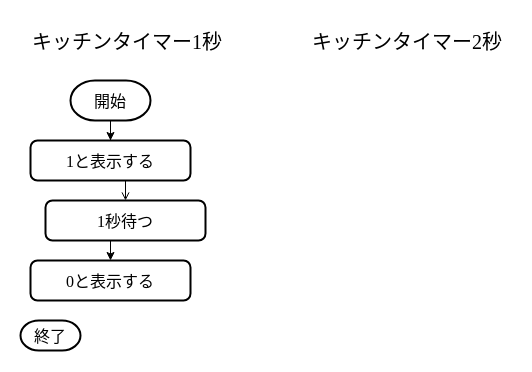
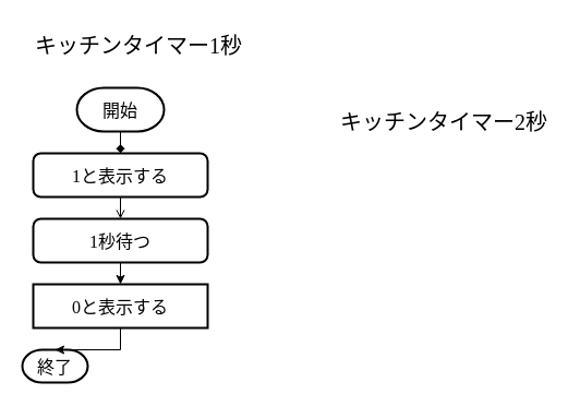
- <mxCell id="11" value="キッチンタイマー2秒" style="text;strokeColor=none;fillColor=none;align=left;verticalAlign=middle;rounded=0;fontFamily=BIZ UDPGothic;fontSize=20;" parent="1" vertex="1"><mxGeometry x="310" y="20" width="200" height="40" as="geometry" /></mxCell>
+ <mxCell id="11" value="キッチンタイマー2秒" style="text;strokeColor=none;fillColor=none;align=left;verticalAlign=middle;rounded=0;fontFamily=BIZ UDPGothic;fontSize=20;" parent="1" vertex="1"><mxGeometry x="310" y="90" width="200" height="40" as="geometry" /></mxCell>
- <mxCell id="2" value="" style="edgeStyle=orthogonalEdgeStyle;rounded=0;orthogonalLoop=1;jettySize=auto;exitX=0.5;exitY=1;exitDx=0;exitDy=0;exitPerimeter=0;fontFamily=BIZ UDPGothic;fontSize=16;" parent="1" source="3" target="6" edge="1"><mxGeometry relative="1" as="geometry" /></mxCell>
+ <mxCell id="2" value="" style="edgeStyle=orthogonalEdgeStyle;rounded=0;orthogonalLoop=1;jettySize=auto;exitX=0.5;exitY=1;exitDx=0;exitDy=0;exitPerimeter=0;fontFamily=BIZ UDPGothic;fontSize=16;endArrow=diamond;" parent="1" source="3" target="6" edge="1"><mxGeometry relative="1" as="geometry" /></mxCell>
- <mxCell id="8" value="1秒待つ" style="rounded=1;absoluteArcSize=1;arcSize=14;strokeWidth=2;fontFamily=BIZ UDPGothic;fontSize=16;" parent="1" vertex="1"><mxGeometry x="45" y="200" width="160" height="40" as="geometry" /></mxCell>
+ <mxCell id="8" value="1秒待つ" style="rounded=1;absoluteArcSize=1;arcSize=14;strokeWidth=2;fontFamily=BIZ UDPGothic;fontSize=16;" parent="1" vertex="1"><mxGeometry x="30" y="200" width="160" height="40" as="geometry" /></mxCell>
- <mxCell id="10" value="0と表示する" style="rounded=1;absoluteArcSize=1;arcSize=14;strokeWidth=2;fontFamily=BIZ UDPGothic;fontSize=16;" parent="1" vertex="1"><mxGeometry x="30" y="260" width="160" height="40" as="geometry" /></mxCell>
+ <mxCell id="10" value="0と表示する" style="absoluteArcSize=1;arcSize=14;strokeWidth=2;fontFamily=BIZ UDPGothic;fontSize=16;rounded=0;" parent="1" vertex="1"><mxGeometry x="30" y="260" width="160" height="40" as="geometry" /></mxCell>
+ <mxCell id="9" value="" style="edgeStyle=orthogonalEdgeStyle;rounded=0;orthogonalLoop=1;jettySize=auto;exitX=0.5;exitY=1;exitDx=0;exitDy=0;entryX=0.5;entryY=0;entryDx=0;entryDy=0;entryPerimeter=0;fontFamily=BIZ UDPGothic;fontSize=16;" parent="1" source="10" target="4" edge="1"><mxGeometry relative="1" as="geometry" /></mxCell>
